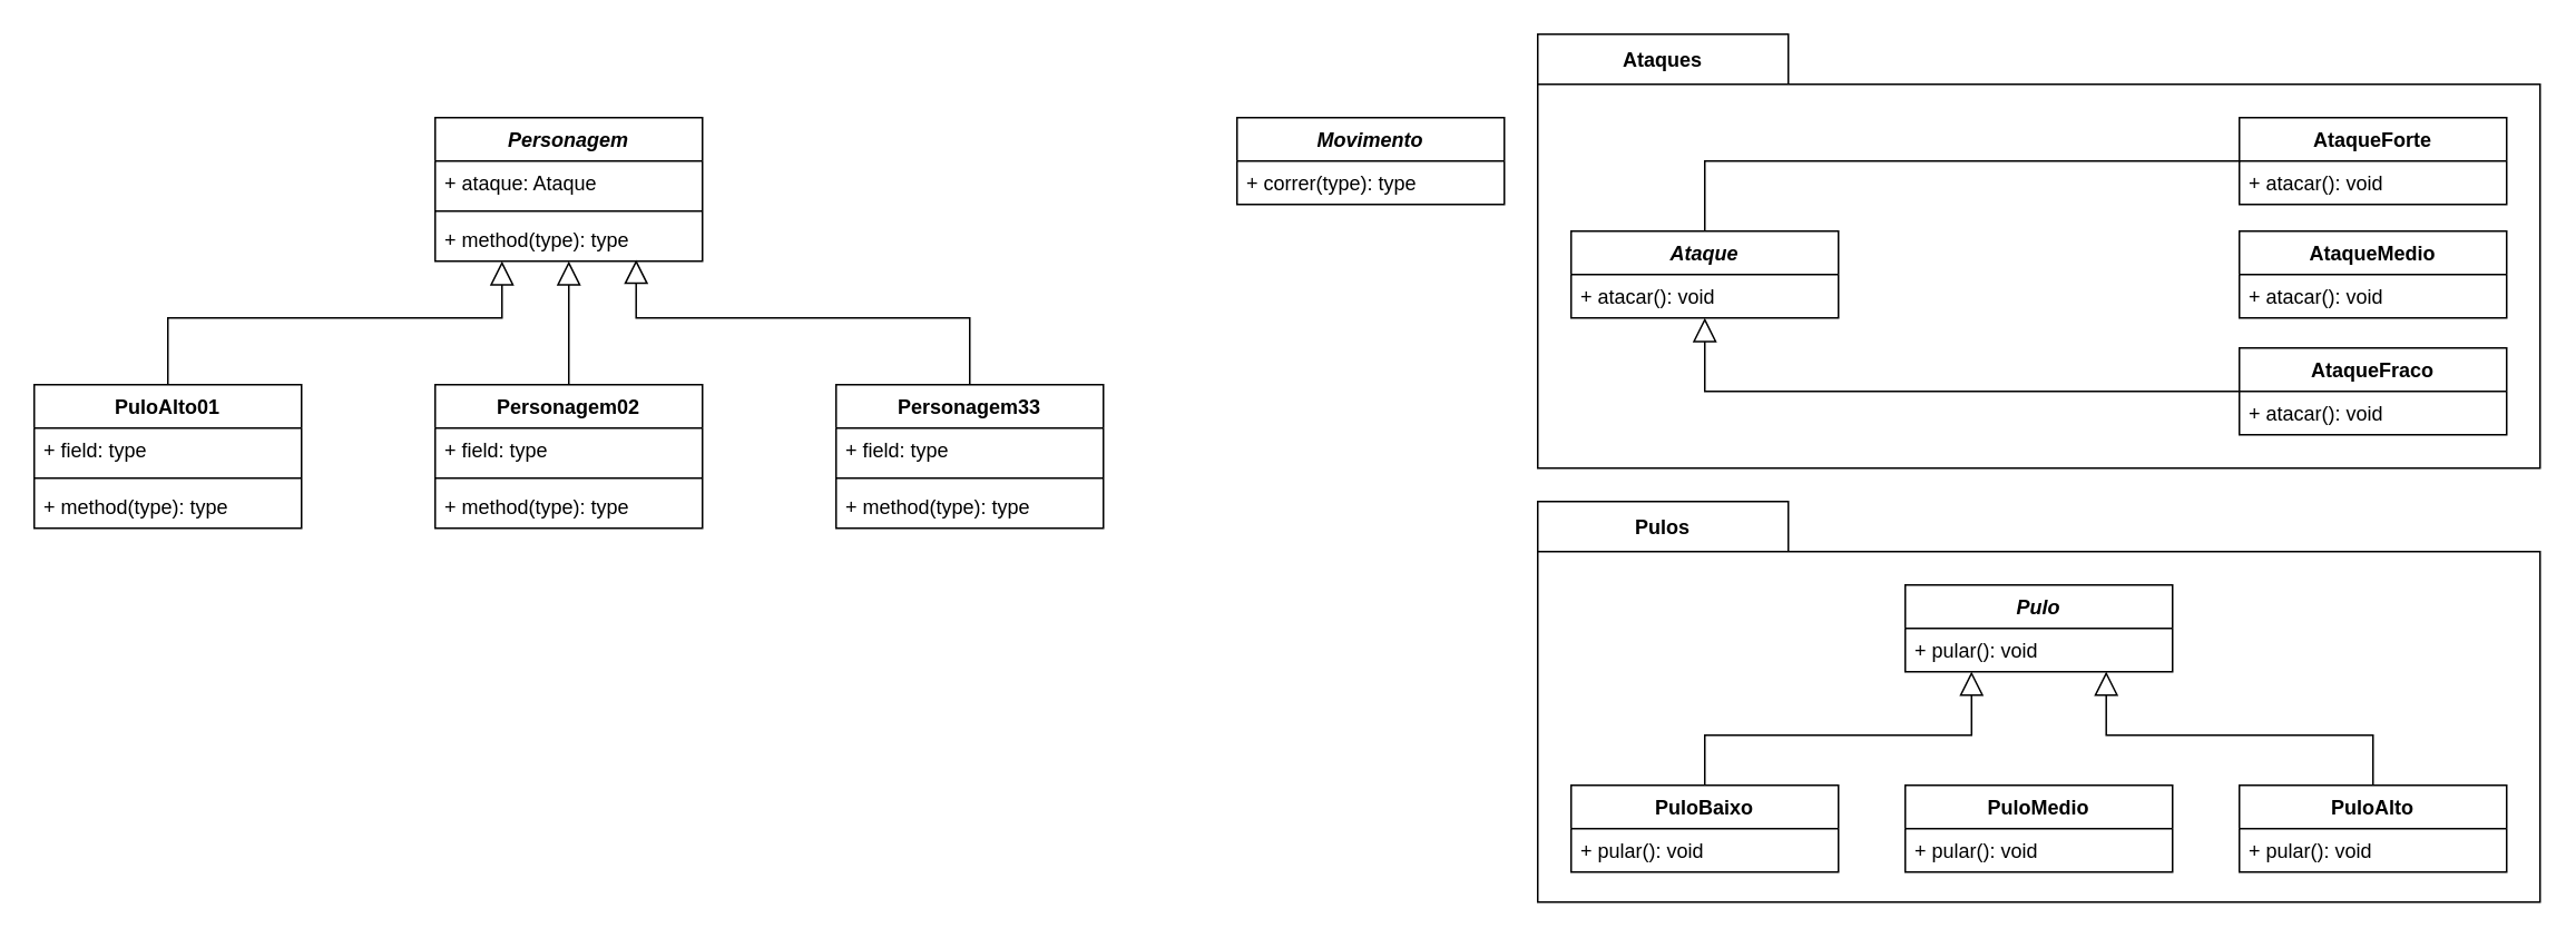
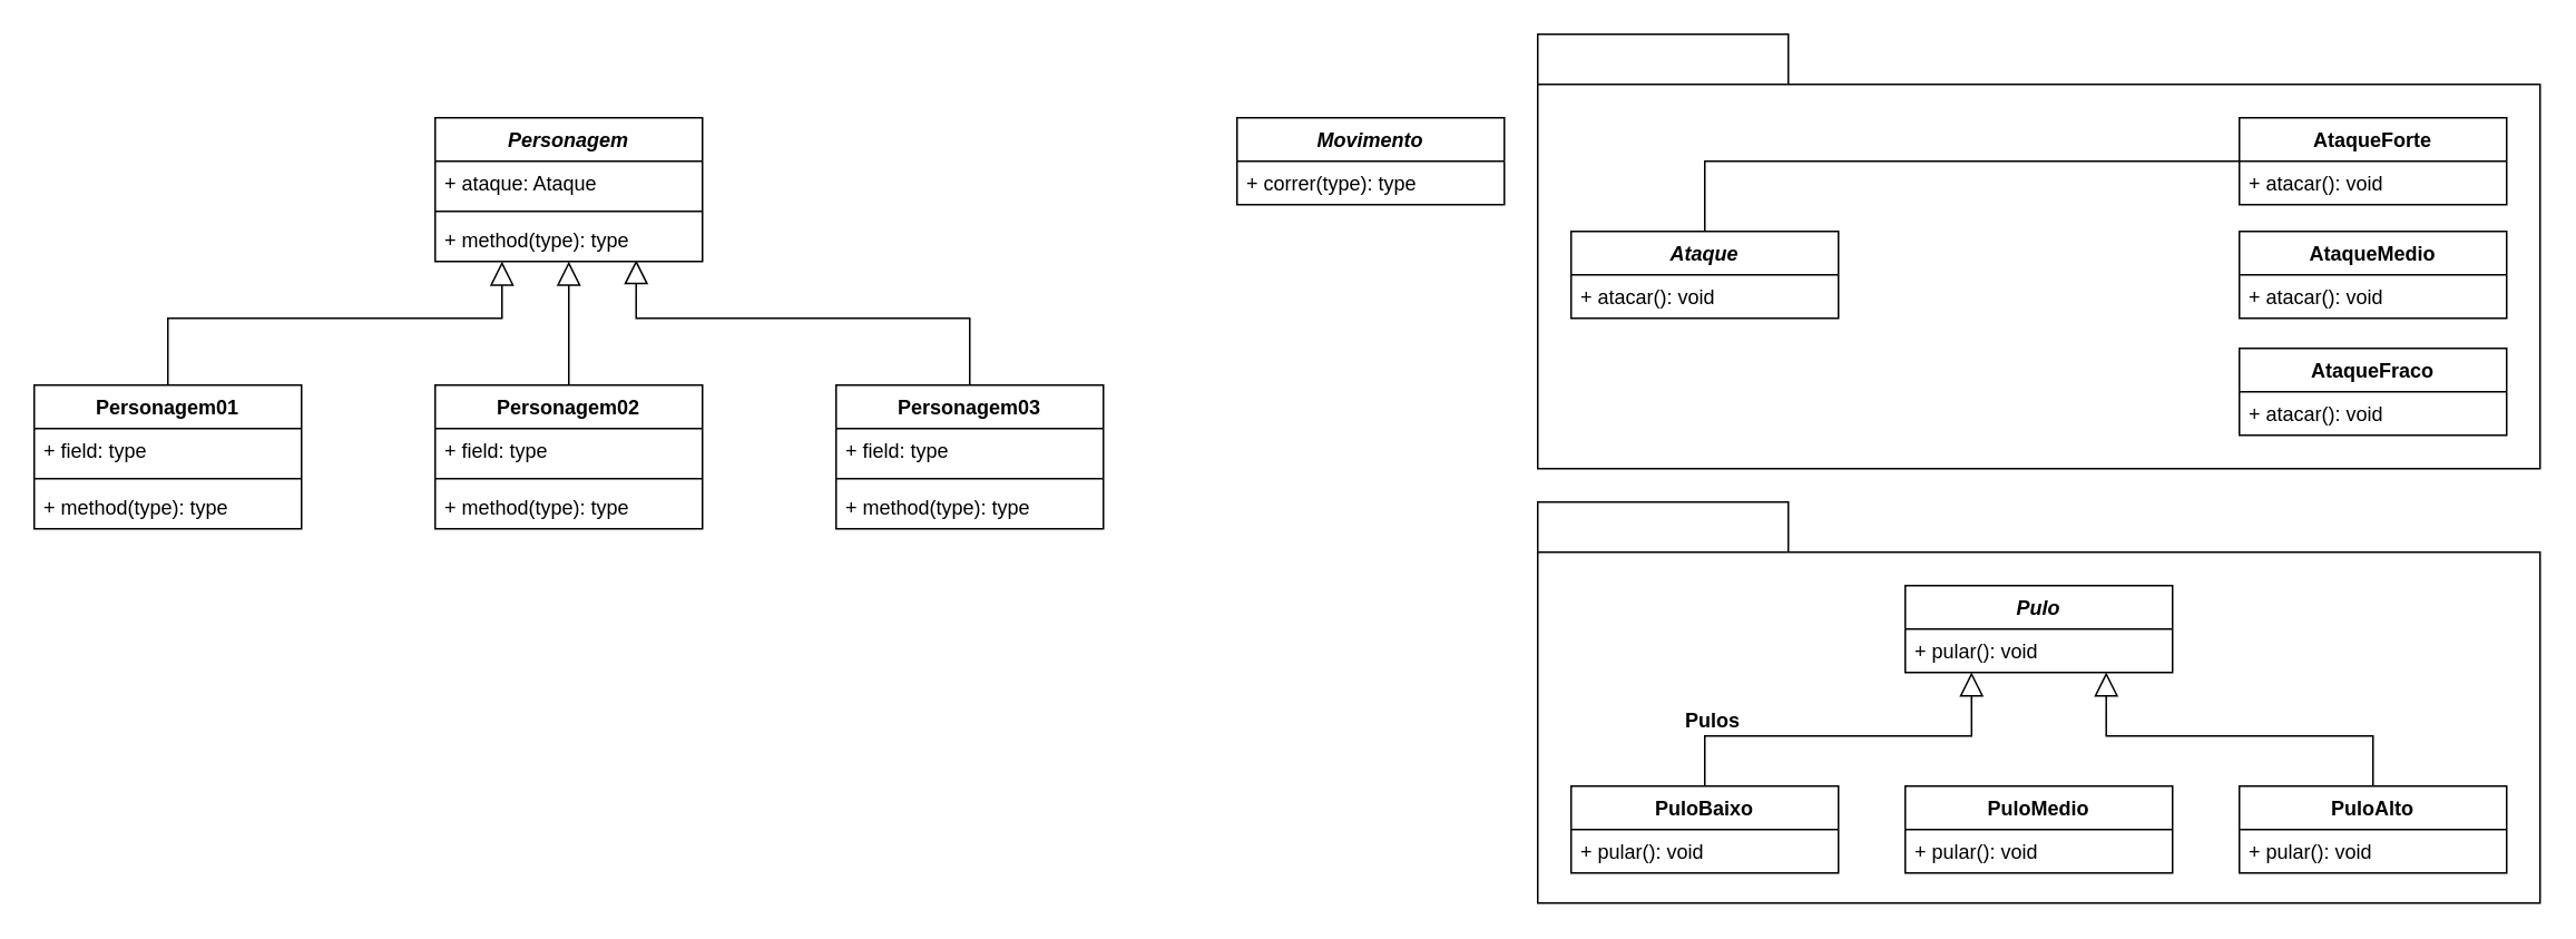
- <mxCell id="45" value="Ataques" style="text;align=center;fontStyle=1;verticalAlign=middle;spacingLeft=3;spacingRight=3;strokeColor=none;rotatable=0;points=[[0,0.5],[1,0.5]];portConstraint=eastwest;" vertex="1" parent="1"><mxGeometry x="920" y="20" width="150" height="30" as="geometry" /></mxCell>
- <mxCell id="27" style="edgeStyle=orthogonalEdgeStyle;rounded=0;orthogonalLoop=1;jettySize=auto;html=1;endArrow=block;endFill=0;endSize=12;exitX=0;exitY=0.5;exitDx=0;exitDy=0;" edge="1" parent="1" source="30" target="10"><mxGeometry relative="1" as="geometry"><Array as="points" /></mxGeometry></mxCell>
- <mxCell id="18" value="PuloAlto01" style="swimlane;fontStyle=1;align=center;verticalAlign=top;childLayout=stackLayout;horizontal=1;startSize=26;horizontalStack=0;resizeParent=1;resizeParentMax=0;resizeLast=0;collapsible=1;marginBottom=0;" vertex="1" parent="1"><mxGeometry x="20" y="230" width="160" height="86" as="geometry" /></mxCell>
+ <mxCell id="18" value="Personagem01" style="swimlane;fontStyle=1;align=center;verticalAlign=top;childLayout=stackLayout;horizontal=1;startSize=26;horizontalStack=0;resizeParent=1;resizeParentMax=0;resizeLast=0;collapsible=1;marginBottom=0;" vertex="1" parent="1"><mxGeometry x="20" y="230" width="160" height="86" as="geometry" /></mxCell>
- <mxCell id="23" value="Personagem33" style="swimlane;fontStyle=1;align=center;verticalAlign=top;childLayout=stackLayout;horizontal=1;startSize=26;horizontalStack=0;resizeParent=1;resizeParentMax=0;resizeLast=0;collapsible=1;marginBottom=0;" vertex="1" parent="1"><mxGeometry x="500" y="230" width="160" height="86" as="geometry" /></mxCell>
+ <mxCell id="23" value="Personagem03" style="swimlane;fontStyle=1;align=center;verticalAlign=top;childLayout=stackLayout;horizontal=1;startSize=26;horizontalStack=0;resizeParent=1;resizeParentMax=0;resizeLast=0;collapsible=1;marginBottom=0;" vertex="1" parent="1"><mxGeometry x="500" y="230" width="160" height="86" as="geometry" /></mxCell>
- <mxCell id="46" value="Pulos" style="text;align=center;fontStyle=1;verticalAlign=middle;spacingLeft=3;spacingRight=3;strokeColor=none;rotatable=0;points=[[0,0.5],[1,0.5]];portConstraint=eastwest;" vertex="1" parent="1"><mxGeometry x="920" y="300" width="150" height="30" as="geometry" /></mxCell>
+ <mxCell id="46" value="Pulos" style="text;align=center;fontStyle=1;verticalAlign=middle;spacingLeft=3;spacingRight=3;strokeColor=none;rotatable=0;points=[[0,0.5],[1,0.5]];portConstraint=eastwest;" vertex="1" parent="1"><mxGeometry x="950" y="415" width="150" height="30" as="geometry" /></mxCell>
